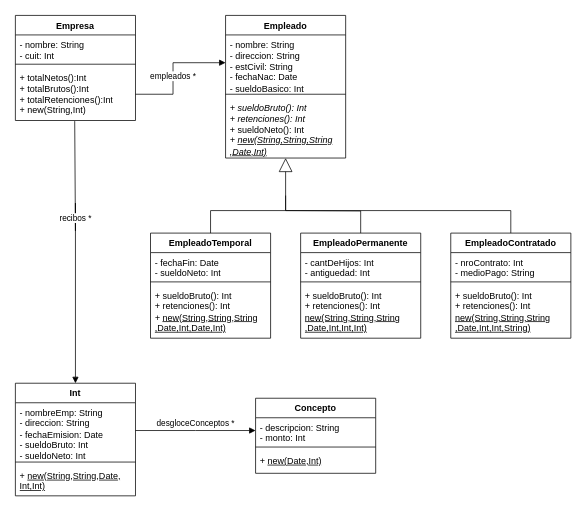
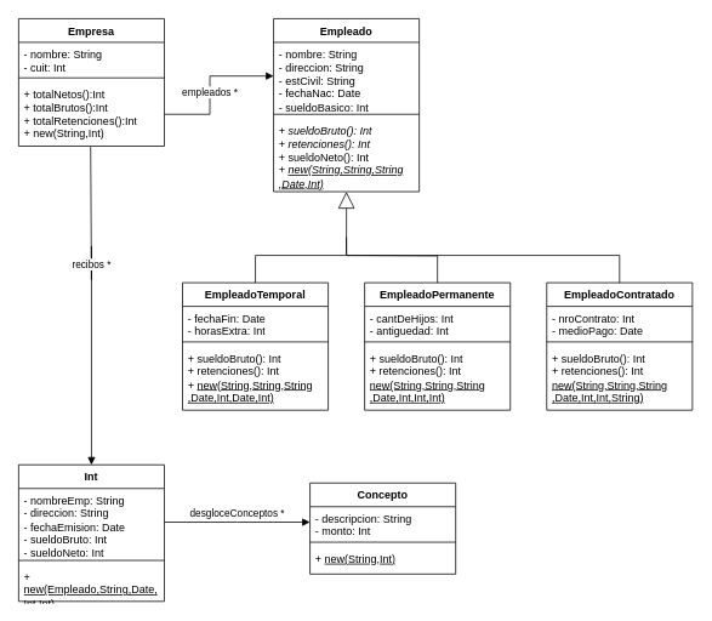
- <mxCell id="11" value="&lt;div&gt;- fechaFin: Date&lt;/div&gt;&lt;div&gt;- sueldoNeto: Int&lt;/div&gt;" style="text;strokeColor=none;fillColor=none;align=left;verticalAlign=top;spacingLeft=4;spacingRight=4;overflow=hidden;rotatable=0;points=[[0,0.5],[1,0.5]];portConstraint=eastwest;whiteSpace=wrap;html=1;" vertex="1" parent="10"><mxGeometry y="26" width="160" height="34" as="geometry" /></mxCell>
+ <mxCell id="11" value="&lt;div&gt;- fechaFin: Date&lt;/div&gt;&lt;div&gt;- horasExtra: Int&lt;/div&gt;" style="text;strokeColor=none;fillColor=none;align=left;verticalAlign=top;spacingLeft=4;spacingRight=4;overflow=hidden;rotatable=0;points=[[0,0.5],[1,0.5]];portConstraint=eastwest;whiteSpace=wrap;html=1;" vertex="1" parent="10"><mxGeometry y="26" width="160" height="34" as="geometry" /></mxCell>
- <mxCell id="28" value="&lt;div&gt;- nroContrato: Int&lt;/div&gt;&lt;div&gt;- medioPago: String&lt;/div&gt;" style="text;strokeColor=none;fillColor=none;align=left;verticalAlign=top;spacingLeft=4;spacingRight=4;overflow=hidden;rotatable=0;points=[[0,0.5],[1,0.5]];portConstraint=eastwest;whiteSpace=wrap;html=1;" vertex="1" parent="27"><mxGeometry y="26" width="160" height="34" as="geometry" /></mxCell>
+ <mxCell id="28" value="&lt;div&gt;- nroContrato: Int&lt;/div&gt;&lt;div&gt;- medioPago: Date&lt;/div&gt;" style="text;strokeColor=none;fillColor=none;align=left;verticalAlign=top;spacingLeft=4;spacingRight=4;overflow=hidden;rotatable=0;points=[[0,0.5],[1,0.5]];portConstraint=eastwest;whiteSpace=wrap;html=1;" vertex="1" parent="27"><mxGeometry y="26" width="160" height="34" as="geometry" /></mxCell>
- <mxCell id="35" value="+ &lt;u&gt;new(Date,Int)&lt;/u&gt;" style="text;strokeColor=none;fillColor=none;align=left;verticalAlign=top;spacingLeft=4;spacingRight=4;overflow=hidden;rotatable=0;points=[[0,0.5],[1,0.5]];portConstraint=eastwest;whiteSpace=wrap;html=1;" vertex="1" parent="32"><mxGeometry y="70" width="160" height="30" as="geometry" /></mxCell>
+ <mxCell id="35" value="+ &lt;u&gt;new(String,Int)&lt;/u&gt;" style="text;strokeColor=none;fillColor=none;align=left;verticalAlign=top;spacingLeft=4;spacingRight=4;overflow=hidden;rotatable=0;points=[[0,0.5],[1,0.5]];portConstraint=eastwest;whiteSpace=wrap;html=1;" vertex="1" parent="32"><mxGeometry y="70" width="160" height="30" as="geometry" /></mxCell>
- <mxCell id="25" value="&lt;div&gt;+ &lt;u&gt;new(String,String,Date&lt;/u&gt;&lt;u&gt;,&lt;/u&gt;&lt;/div&gt;&lt;div&gt;&lt;u&gt;Int,Int)&lt;/u&gt;&lt;/div&gt;" style="text;strokeColor=none;fillColor=none;align=left;verticalAlign=top;spacingLeft=4;spacingRight=4;overflow=hidden;rotatable=0;points=[[0,0.5],[1,0.5]];portConstraint=eastwest;whiteSpace=wrap;html=1;" vertex="1" parent="22"><mxGeometry y="110" width="160" height="40" as="geometry" /></mxCell>
+ <mxCell id="25" value="&lt;div&gt;+ &lt;u&gt;new(Empleado,String,Date&lt;/u&gt;&lt;u&gt;,&lt;/u&gt;&lt;/div&gt;&lt;div&gt;&lt;u&gt;Int,Int)&lt;/u&gt;&lt;/div&gt;" style="text;strokeColor=none;fillColor=none;align=left;verticalAlign=top;spacingLeft=4;spacingRight=4;overflow=hidden;rotatable=0;points=[[0,0.5],[1,0.5]];portConstraint=eastwest;whiteSpace=wrap;html=1;" vertex="1" parent="22"><mxGeometry y="110" width="160" height="40" as="geometry" /></mxCell>
